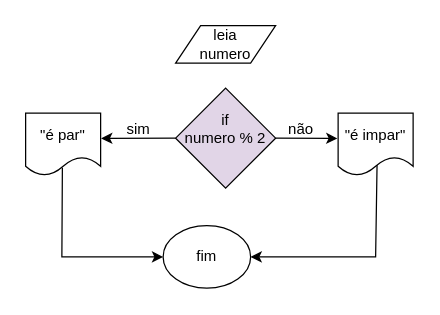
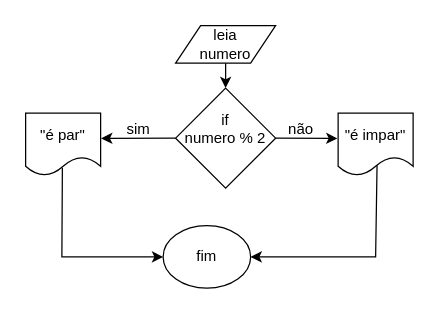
+ <mxCell id="13" value="" style="endArrow=classic;html=1;rounded=0;exitX=0.5;exitY=1;exitDx=0;exitDy=0;entryX=0.5;entryY=0;entryDx=0;entryDy=0;" edge="1" parent="1" source="2" target="3"><mxGeometry width="50" height="50" relative="1" as="geometry"><mxPoint x="110" y="240" as="sourcePoint" /><mxPoint x="160" y="190" as="targetPoint" /></mxGeometry></mxCell>
- <mxCell id="3" value="if&lt;div&gt;numero % 2&lt;/div&gt;&lt;div&gt;&lt;br&gt;&lt;/div&gt;" style="rhombus;whiteSpace=wrap;html=1;fillColor=#e1d5e7;" vertex="1" parent="1"><mxGeometry x="140" y="70" width="80" height="80" as="geometry" /></mxCell>
+ <mxCell id="3" value="if&lt;div&gt;numero % 2&lt;/div&gt;&lt;div&gt;&lt;br&gt;&lt;/div&gt;" style="rhombus;whiteSpace=wrap;html=1;" vertex="1" parent="1"><mxGeometry x="140" y="70" width="80" height="80" as="geometry" /></mxCell>
